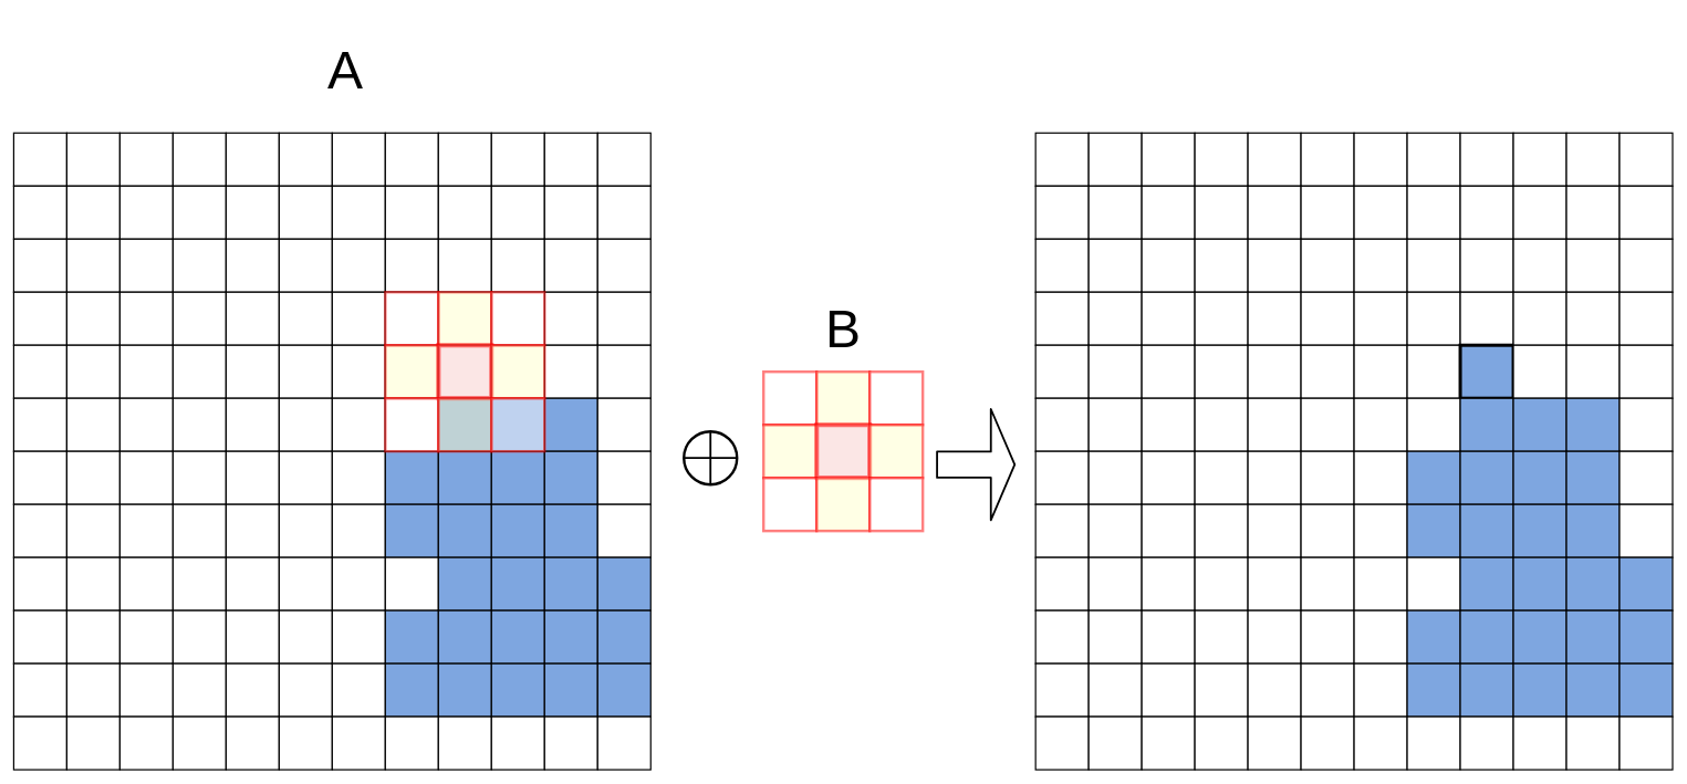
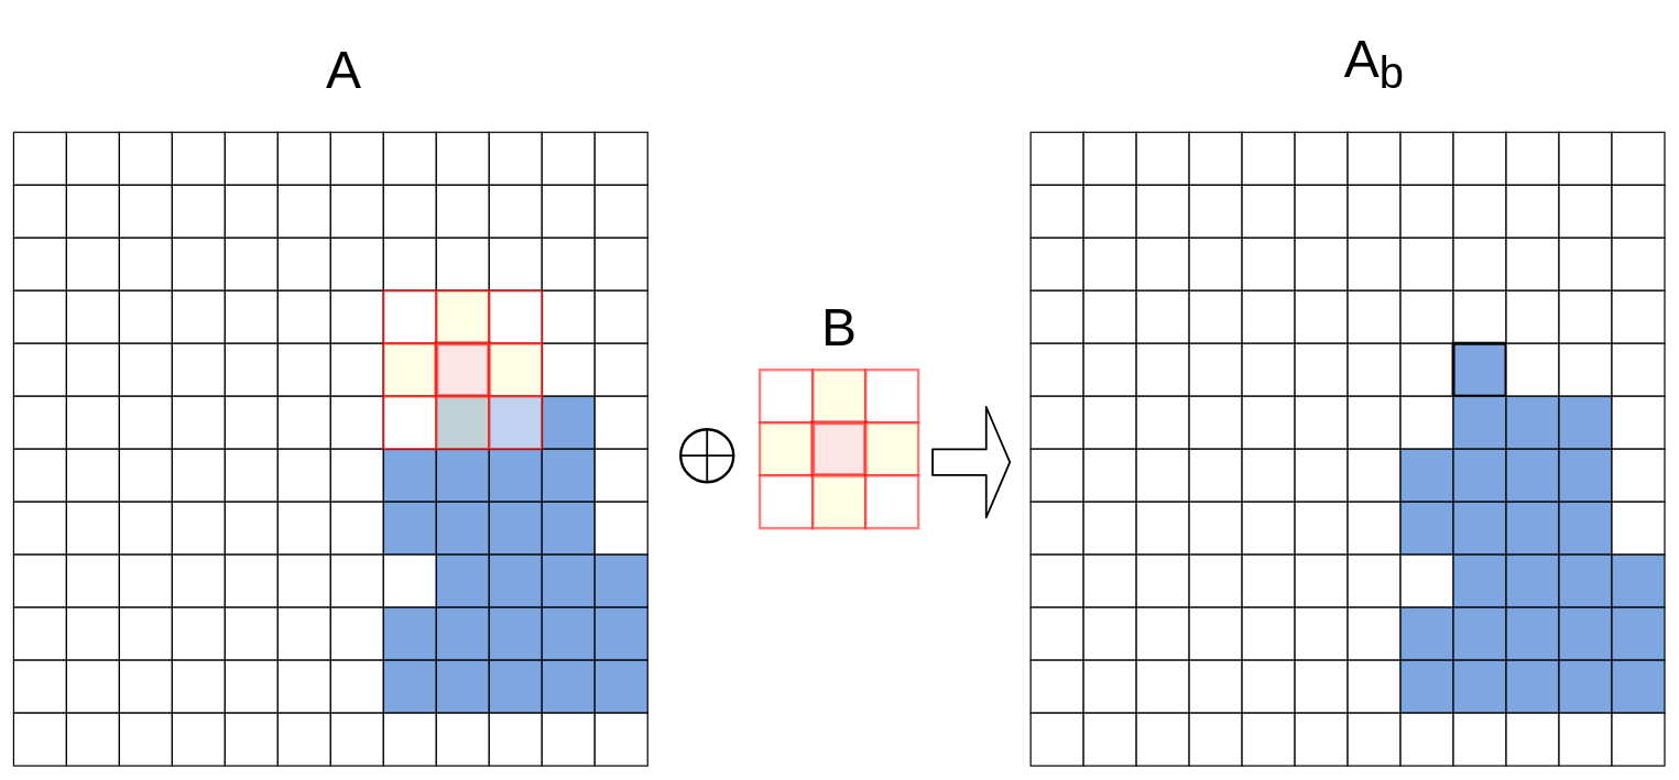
+ <mxCell id="310" value="&lt;font style=&quot;font-size: 80px&quot;&gt;A&lt;sub&gt;b&lt;/sub&gt;&lt;/font&gt;" style="text;html=1;strokeColor=none;fillColor=none;align=center;verticalAlign=middle;whiteSpace=wrap;rounded=0;shadow=0;glass=0;sketch=0;opacity=50;" vertex="1" parent="1"><mxGeometry x="2010" y="20" width="140" height="150" as="geometry" /></mxCell>
